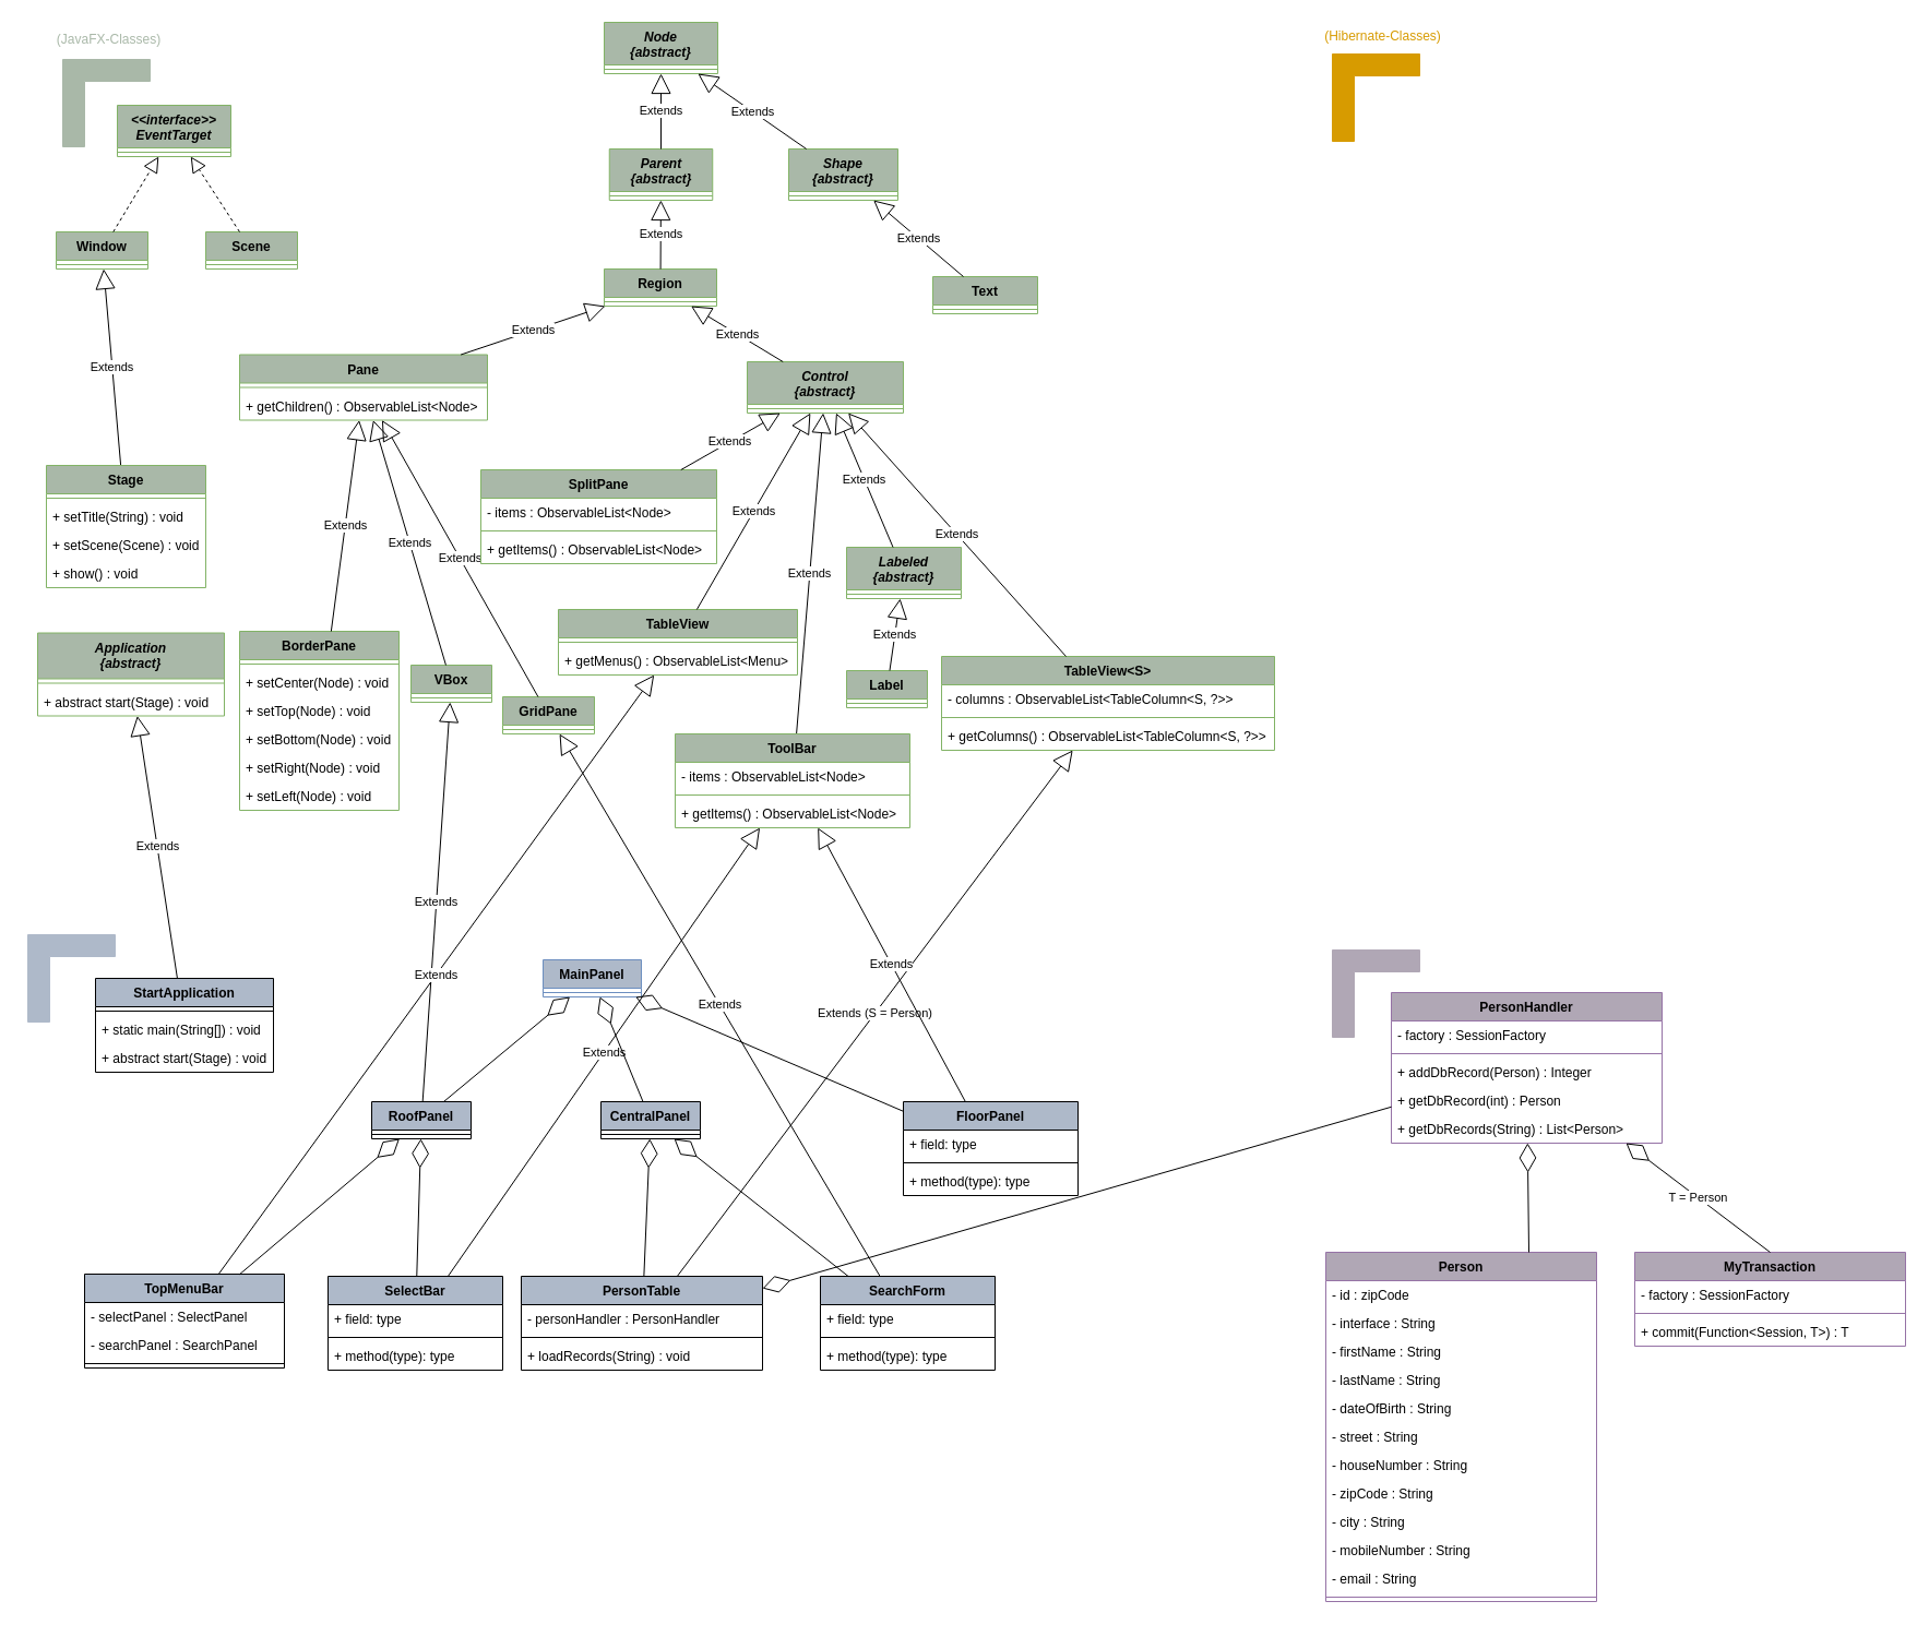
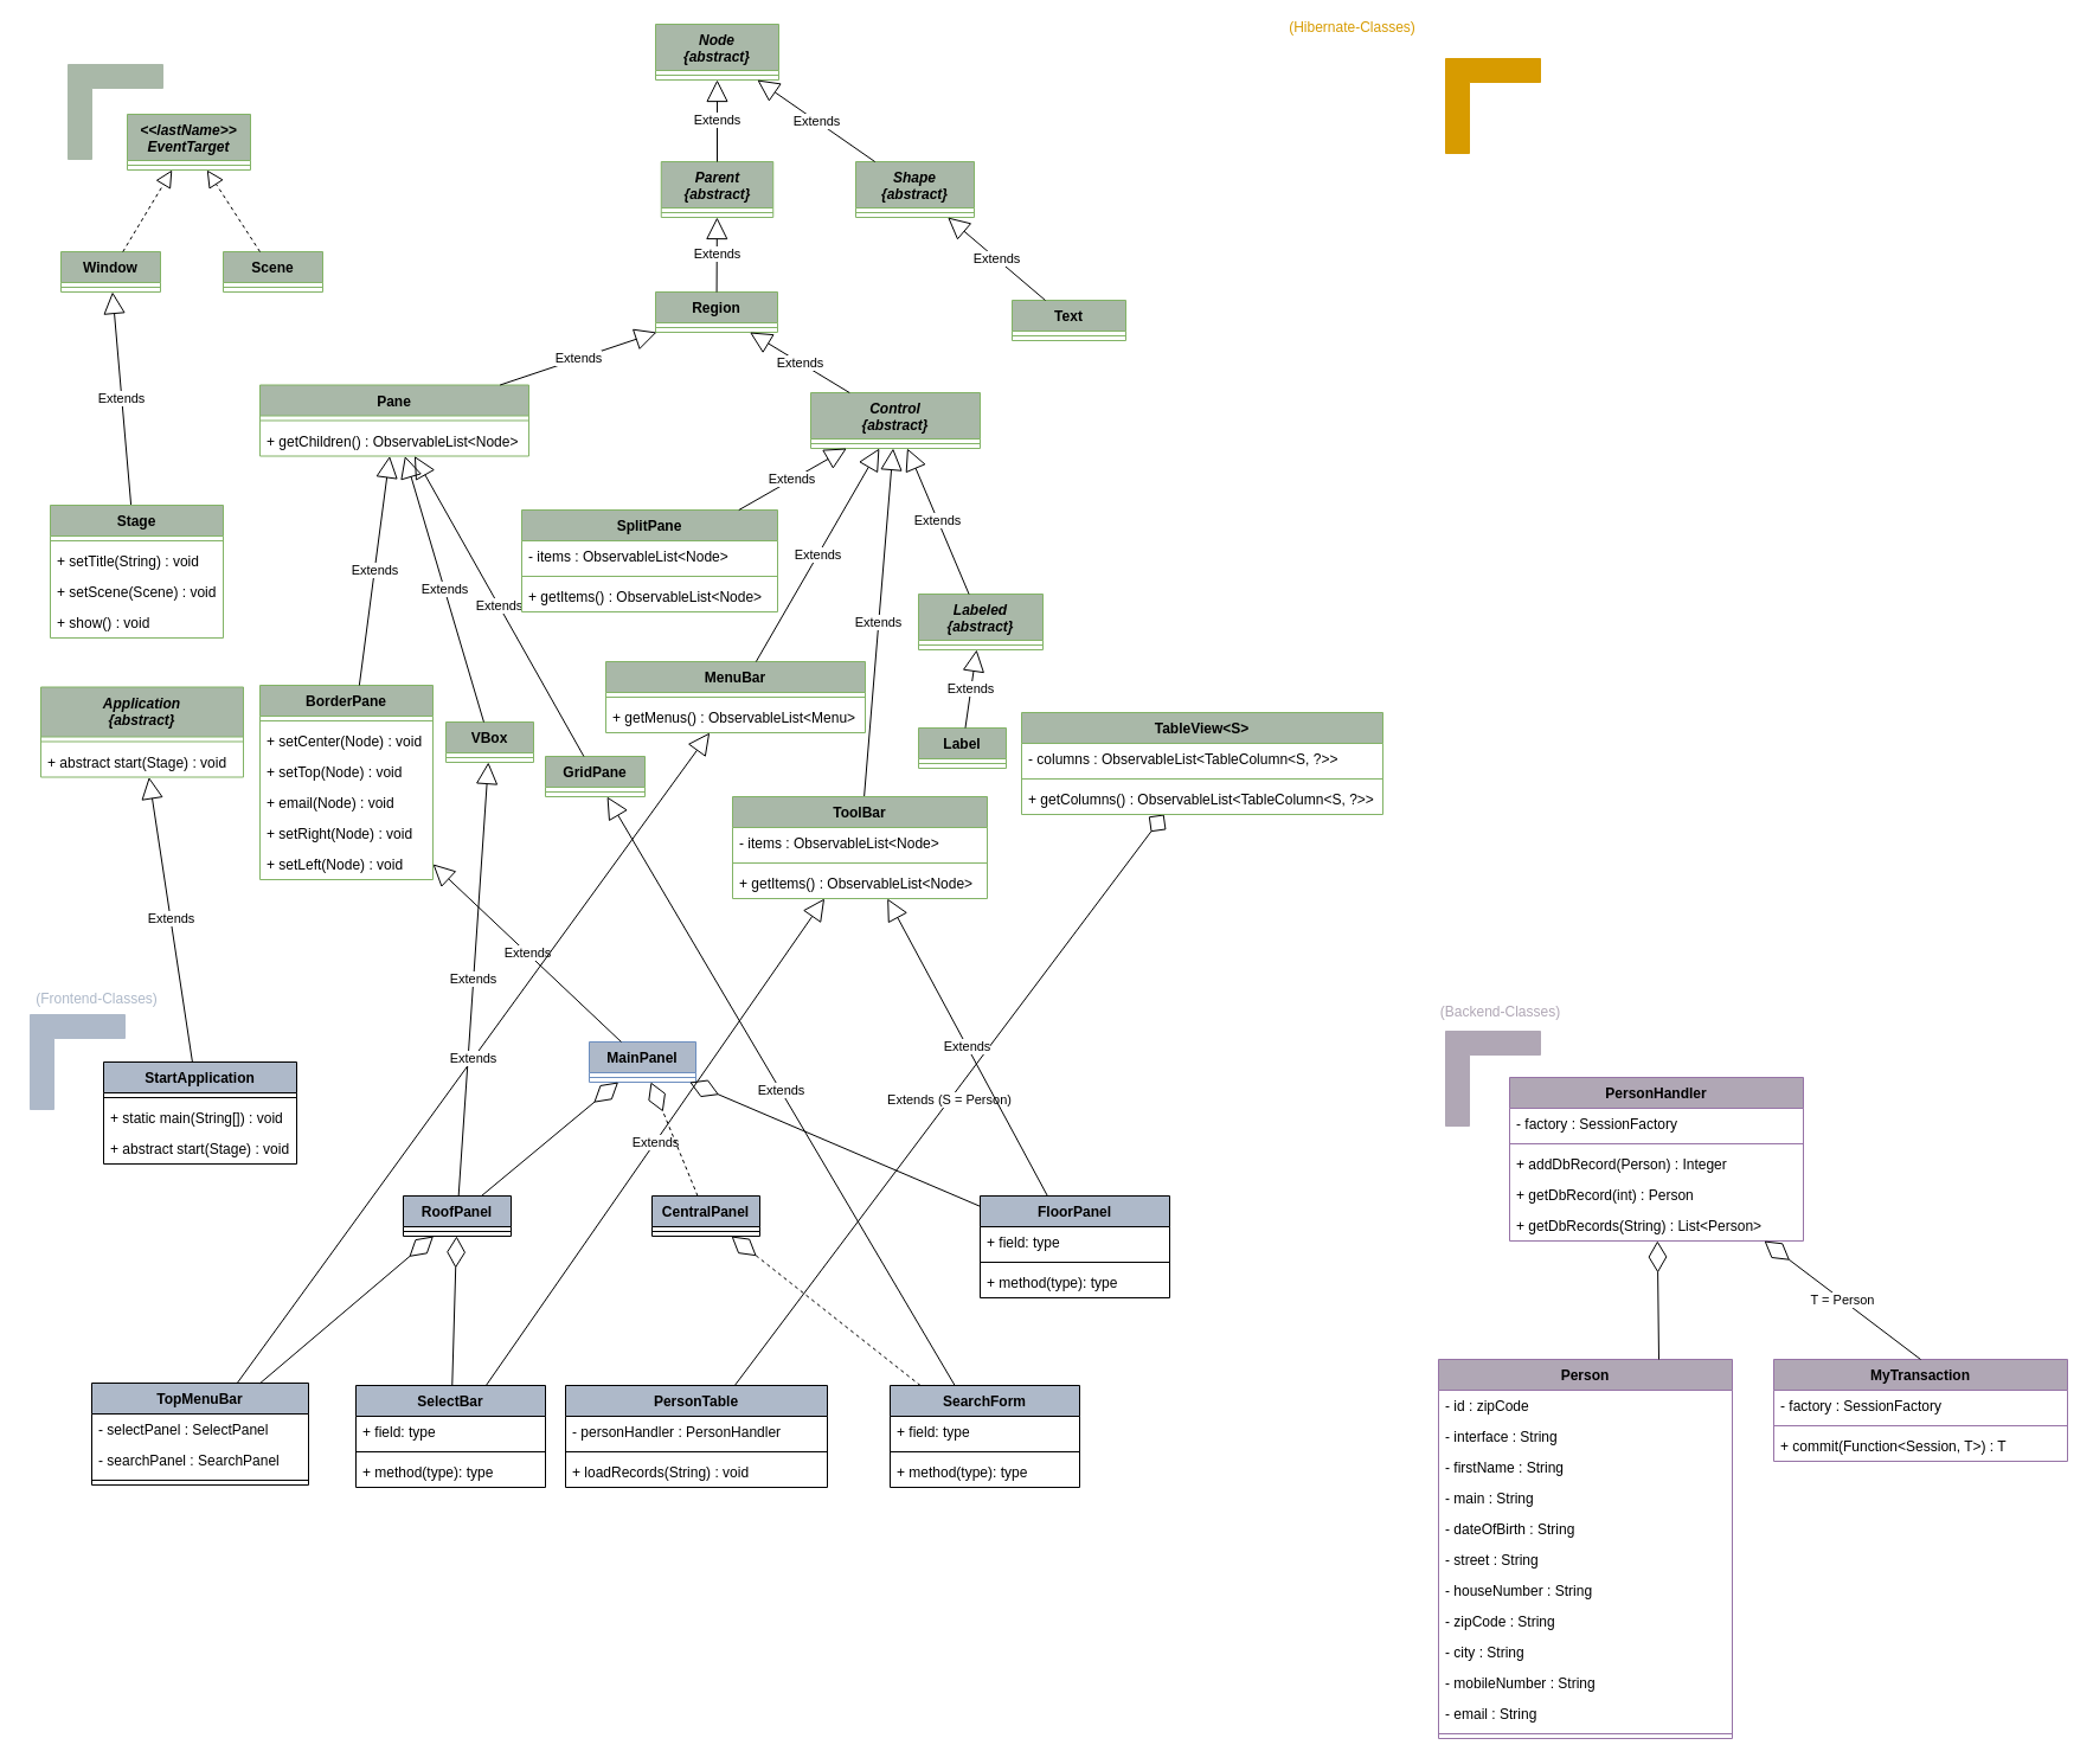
- <mxCell id="113" value="&lt;font color=&quot;#d79b00&quot;&gt;(Hibernate-Classes)&lt;/font&gt;" style="text;html=1;align=center;verticalAlign=middle;resizable=0;points=[];autosize=1;strokeColor=none;fillColor=none;" parent="1" vertex="1"><mxGeometry x="1203" y="20" width="125" height="26" as="geometry" /></mxCell>
+ <mxCell id="113" value="&lt;font color=&quot;#d79b00&quot;&gt;(Hibernate-Classes)&lt;/font&gt;" style="text;html=1;align=center;verticalAlign=middle;resizable=0;points=[];autosize=1;strokeColor=none;fillColor=none;" parent="1" vertex="1"><mxGeometry x="1078" y="10" width="125" height="26" as="geometry" /></mxCell>
- <mxCell id="78" value="&lt;font color=&quot;#a9b8a8&quot; style=&quot;background-color: rgb(255, 255, 255);&quot;&gt;(JavaFX-Classes)&lt;/font&gt;" style="text;html=1;align=center;verticalAlign=middle;resizable=0;points=[];autosize=1;strokeColor=none;fillColor=none;" parent="1" vertex="1"><mxGeometry x="42" y="23" width="113" height="26" as="geometry" /></mxCell>
- <mxCell id="140" value="&lt;i style=&quot;border-color: var(--border-color);&quot;&gt;&amp;lt;&amp;lt;interface&amp;gt;&amp;gt;&lt;br&gt;&lt;/i&gt;&lt;i&gt;EventTarget&lt;br&gt;&lt;br&gt;&lt;/i&gt;" style="swimlane;fontStyle=1;align=center;verticalAlign=top;childLayout=stackLayout;horizontal=1;startSize=39;horizontalStack=0;resizeParent=1;resizeParentMax=0;resizeLast=0;collapsible=1;marginBottom=0;whiteSpace=wrap;html=1;fillColor=#A9B8A8;strokeColor=#82b366;" vertex="1" parent="1"><mxGeometry x="107" y="96" width="104" height="47" as="geometry" /></mxCell>
+ <mxCell id="140" value="&lt;i style=&quot;border-color: var(--border-color);&quot;&gt;&amp;lt;&amp;lt;lastName&amp;gt;&amp;gt;&lt;br&gt;&lt;/i&gt;&lt;i&gt;EventTarget&lt;br&gt;&lt;br&gt;&lt;/i&gt;" style="swimlane;fontStyle=1;align=center;verticalAlign=top;childLayout=stackLayout;horizontal=1;startSize=39;horizontalStack=0;resizeParent=1;resizeParentMax=0;resizeLast=0;collapsible=1;marginBottom=0;whiteSpace=wrap;html=1;fillColor=#A9B8A8;strokeColor=#82b366;" vertex="1" parent="1"><mxGeometry x="107" y="96" width="104" height="47" as="geometry" /></mxCell>
- <mxCell id="76" value="Extends" style="endArrow=block;endSize=16;endFill=0;html=1;rounded=0;" parent="1" source="47" target="63" edge="1"><mxGeometry width="160" relative="1" as="geometry"><mxPoint x="270" y="860" as="sourcePoint" /><mxPoint x="276" y="632" as="targetPoint" /></mxGeometry></mxCell>
- <mxCell id="59" value="TableView" style="swimlane;fontStyle=1;align=center;verticalAlign=top;childLayout=stackLayout;horizontal=1;startSize=26;horizontalStack=0;resizeParent=1;resizeParentMax=0;resizeLast=0;collapsible=1;marginBottom=0;whiteSpace=wrap;html=1;fillColor=#A9B8A8;strokeColor=#82b366;" parent="1" vertex="1"><mxGeometry x="511" y="558" width="219" height="60" as="geometry" /></mxCell>
+ <mxCell id="59" value="MenuBar" style="swimlane;fontStyle=1;align=center;verticalAlign=top;childLayout=stackLayout;horizontal=1;startSize=26;horizontalStack=0;resizeParent=1;resizeParentMax=0;resizeLast=0;collapsible=1;marginBottom=0;whiteSpace=wrap;html=1;fillColor=#A9B8A8;strokeColor=#82b366;" parent="1" vertex="1"><mxGeometry x="511" y="558" width="219" height="60" as="geometry" /></mxCell>
- <mxCell id="43" value="+ setBottom(Node) : void" style="text;strokeColor=none;fillColor=none;align=left;verticalAlign=top;spacingLeft=4;spacingRight=4;overflow=hidden;rotatable=0;points=[[0,0.5],[1,0.5]];portConstraint=eastwest;whiteSpace=wrap;html=1;" parent="39" vertex="1"><mxGeometry y="86" width="146" height="26" as="geometry" /></mxCell>
+ <mxCell id="43" value="+ email(Node) : void" style="text;strokeColor=none;fillColor=none;align=left;verticalAlign=top;spacingLeft=4;spacingRight=4;overflow=hidden;rotatable=0;points=[[0,0.5],[1,0.5]];portConstraint=eastwest;whiteSpace=wrap;html=1;" parent="39" vertex="1"><mxGeometry y="86" width="146" height="26" as="geometry" /></mxCell>
- <mxCell id="46" value="Extends (S = Person)" style="endArrow=block;endSize=16;endFill=0;html=1;rounded=0;" parent="1" source="12" target="47" edge="1"><mxGeometry width="160" relative="1" as="geometry"><mxPoint x="348" y="1137" as="sourcePoint" /><mxPoint x="355.91" y="988" as="targetPoint" /></mxGeometry></mxCell>
+ <mxCell id="46" value="Extends (S = Person)" style="endArrow=diamond;endSize=16;endFill=0;html=1;rounded=0;" parent="1" source="12" target="47" edge="1"><mxGeometry width="160" relative="1" as="geometry"><mxPoint x="348" y="1137" as="sourcePoint" /><mxPoint x="355.91" y="988" as="targetPoint" /></mxGeometry></mxCell>
+ <mxCell id="38" value="Extends" style="endArrow=block;endSize=16;endFill=0;html=1;rounded=0;" parent="1" source="2" target="39" edge="1"><mxGeometry width="160" relative="1" as="geometry"><mxPoint x="524" y="906" as="sourcePoint" /><mxPoint x="731.139" y="789" as="targetPoint" /></mxGeometry></mxCell>
+ <mxCell id="98" value="&lt;font color=&quot;#aeb9c9&quot;&gt;(Frontend-Classes)&lt;/font&gt;" style="text;html=1;align=center;verticalAlign=middle;resizable=0;points=[];autosize=1;strokeColor=none;fillColor=none;" parent="1" vertex="1"><mxGeometry x="20.5" y="830" width="121" height="26" as="geometry" /></mxCell>
+ <mxCell id="77" value="&lt;font color=&quot;#b0a7b5&quot;&gt;(Backend-Classes)&lt;/font&gt;" style="text;html=1;align=center;verticalAlign=middle;resizable=0;points=[];autosize=1;strokeColor=none;fillColor=none;" parent="1" vertex="1"><mxGeometry x="1206" y="841" width="119" height="26" as="geometry" /></mxCell>
- <mxCell id="157" value="" style="endArrow=diamondThin;endFill=0;endSize=24;html=1;rounded=0;" edge="1" parent="1" source="154" target="2"><mxGeometry width="160" relative="1" as="geometry"><mxPoint x="416" y="1019" as="sourcePoint" /><mxPoint x="532" y="923" as="targetPoint" /></mxGeometry></mxCell>
+ <mxCell id="157" value="" style="endArrow=diamondThin;endFill=0;endSize=24;html=1;rounded=0;dashed=1;" edge="1" parent="1" source="154" target="2"><mxGeometry width="160" relative="1" as="geometry"><mxPoint x="416" y="1019" as="sourcePoint" /><mxPoint x="532" y="923" as="targetPoint" /></mxGeometry></mxCell>
- <mxCell id="24" value="" style="endArrow=diamondThin;endFill=0;endSize=24;html=1;rounded=0;" parent="1" source="18" target="12" edge="1"><mxGeometry width="160" relative="1" as="geometry"><mxPoint x="1853" y="1379" as="sourcePoint" /><mxPoint x="360" y="1206" as="targetPoint" /></mxGeometry></mxCell>
- <mxCell id="37" value="" style="endArrow=diamondThin;endFill=0;endSize=24;html=1;rounded=0;" parent="1" source="32" target="154" edge="1"><mxGeometry width="160" relative="1" as="geometry"><mxPoint x="661" y="1471" as="sourcePoint" /><mxPoint x="497" y="1463" as="targetPoint" /></mxGeometry></mxCell>
+ <mxCell id="37" value="" style="endArrow=diamondThin;endFill=0;endSize=24;html=1;rounded=0;dashed=1;" parent="1" source="32" target="154" edge="1"><mxGeometry width="160" relative="1" as="geometry"><mxPoint x="661" y="1471" as="sourcePoint" /><mxPoint x="497" y="1463" as="targetPoint" /></mxGeometry></mxCell>
- <mxCell id="156" value="" style="endArrow=diamondThin;endFill=0;endSize=24;html=1;rounded=0;" edge="1" parent="1" source="12" target="154"><mxGeometry width="160" relative="1" as="geometry"><mxPoint x="798" y="1187" as="sourcePoint" /><mxPoint x="627" y="1053" as="targetPoint" /></mxGeometry></mxCell>
- <mxCell id="83" value="-&amp;nbsp;lastName : String&amp;nbsp;" style="text;strokeColor=none;fillColor=none;align=left;verticalAlign=top;spacingLeft=4;spacingRight=4;overflow=hidden;rotatable=0;points=[[0,0.5],[1,0.5]];portConstraint=eastwest;whiteSpace=wrap;html=1;" parent="79" vertex="1"><mxGeometry y="104" width="248" height="26" as="geometry" /></mxCell>
+ <mxCell id="83" value="-&amp;nbsp;main : String&amp;nbsp;" style="text;strokeColor=none;fillColor=none;align=left;verticalAlign=top;spacingLeft=4;spacingRight=4;overflow=hidden;rotatable=0;points=[[0,0.5],[1,0.5]];portConstraint=eastwest;whiteSpace=wrap;html=1;" parent="79" vertex="1"><mxGeometry y="104" width="248" height="26" as="geometry" /></mxCell>
